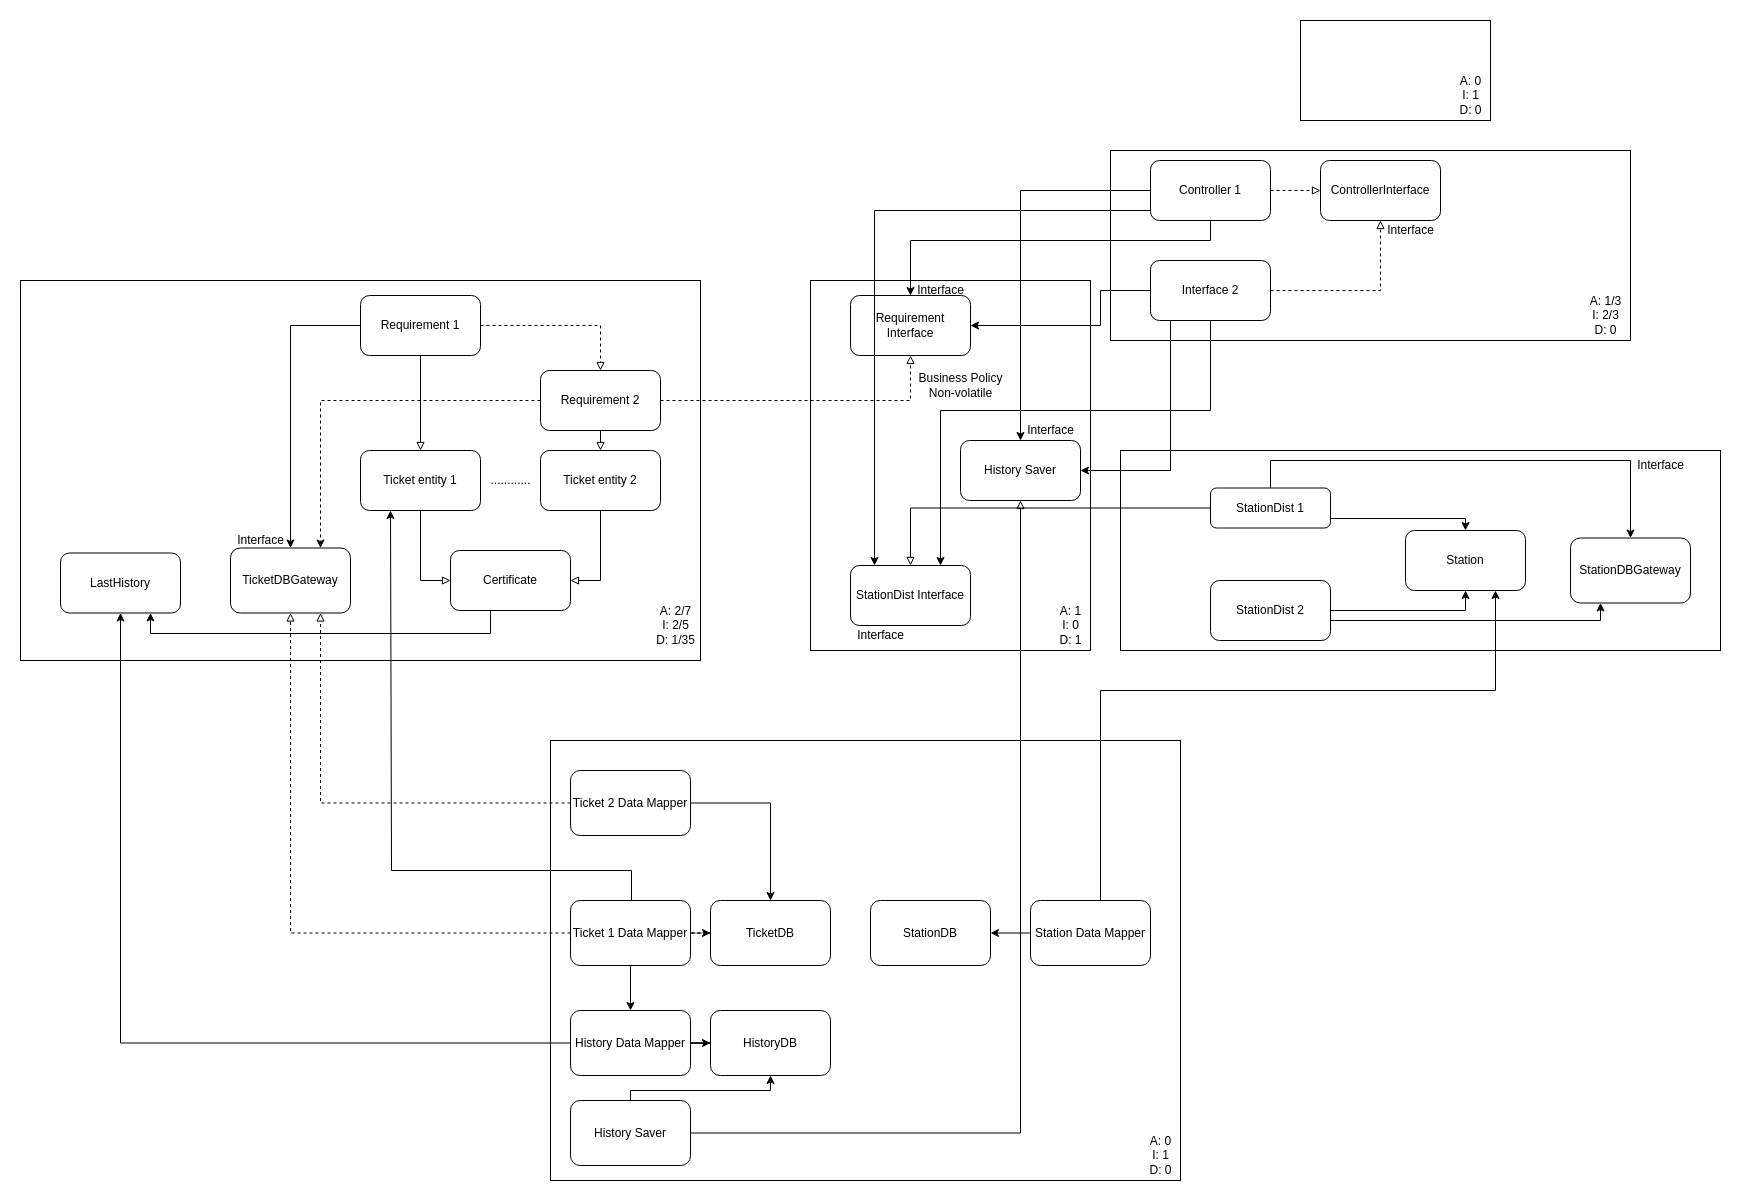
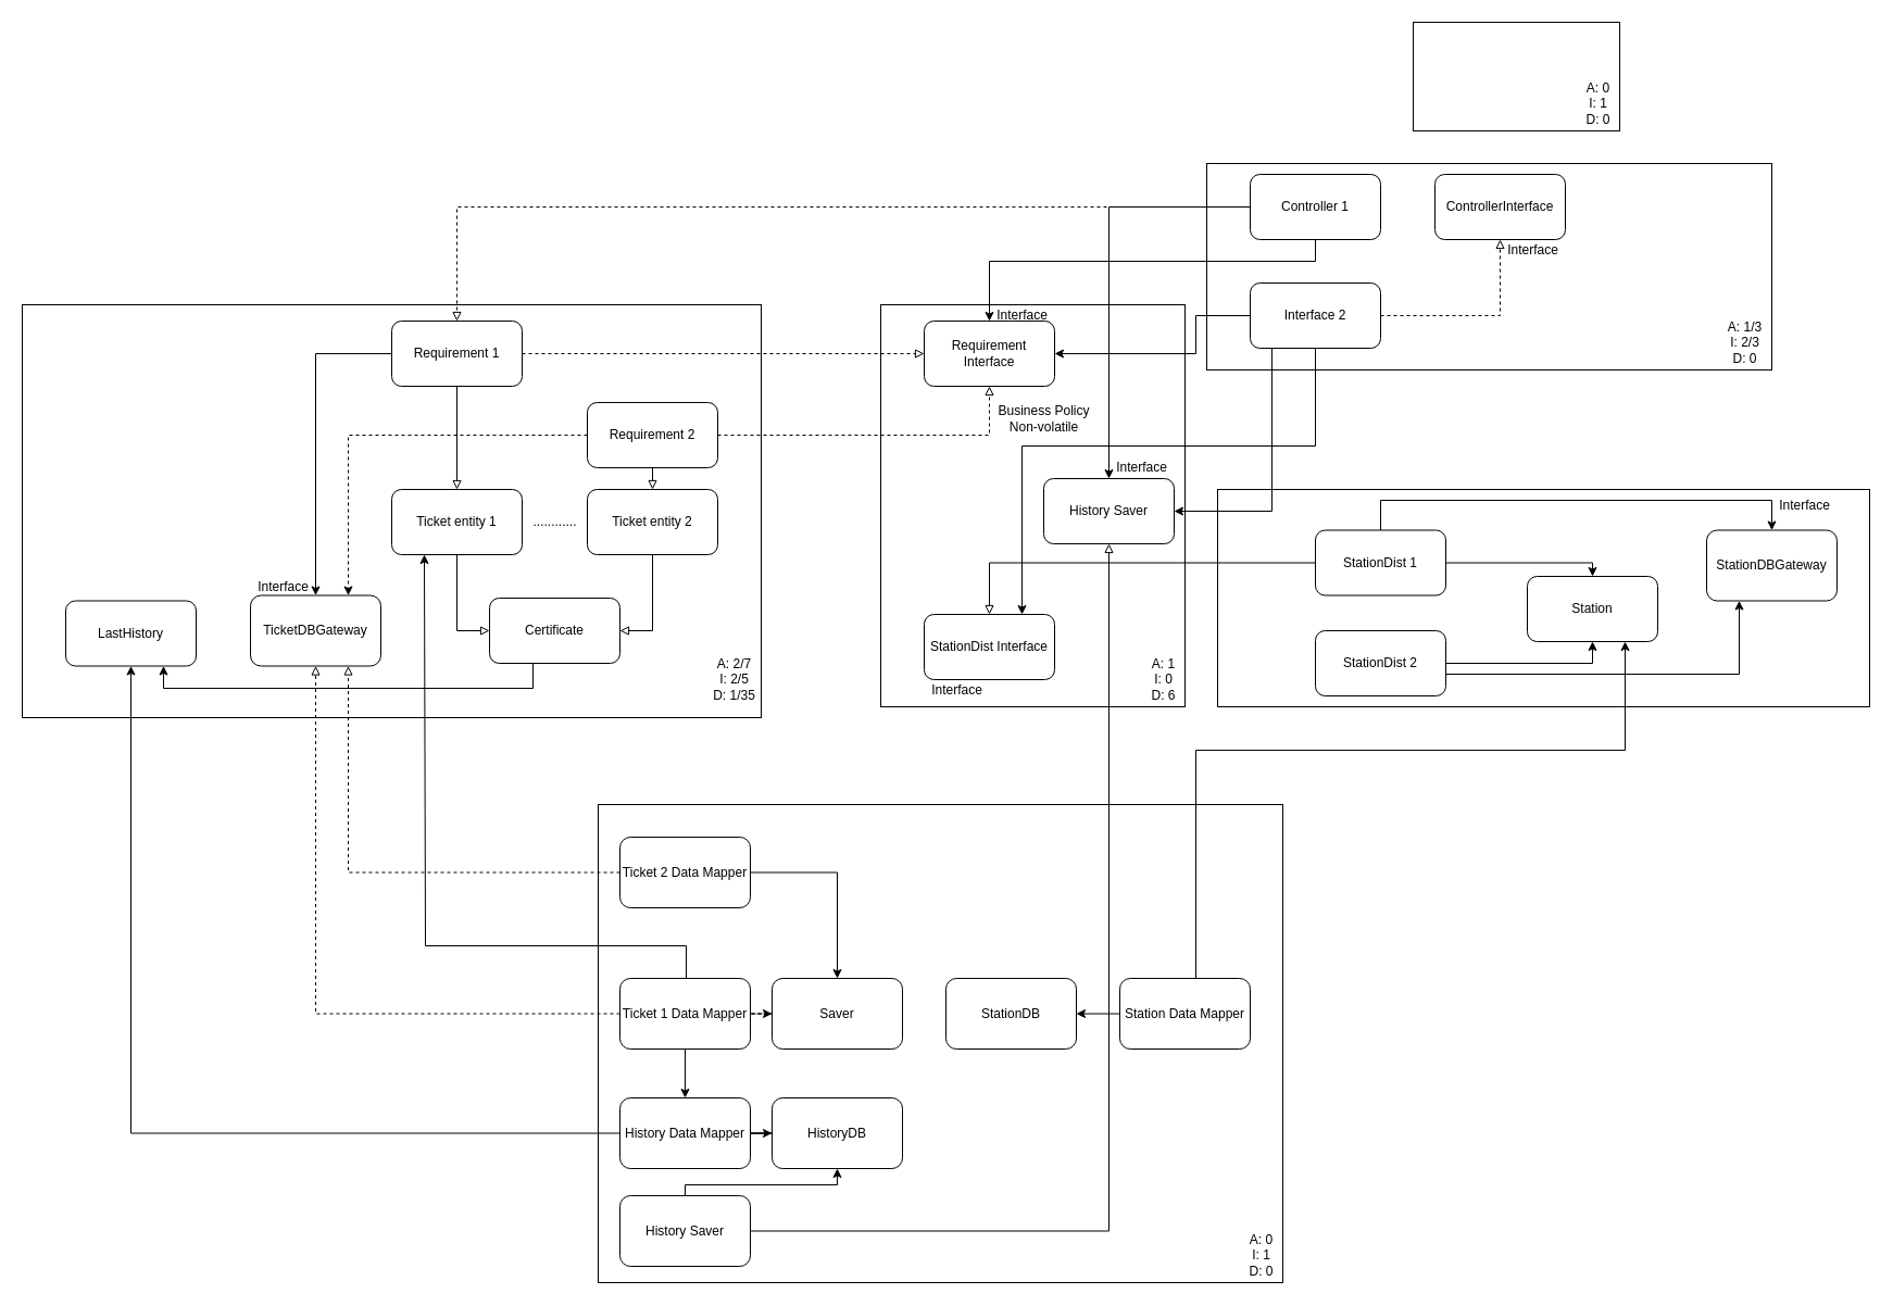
- <mxCell id="51" style="edgeStyle=orthogonalEdgeStyle;rounded=0;orthogonalLoop=1;jettySize=auto;html=1;entryX=0;entryY=0.5;entryDx=0;entryDy=0;endArrow=block;endFill=0;dashed=1;" parent="1" source="53" target="60" edge="1"><mxGeometry relative="1" as="geometry" /></mxCell>
+ <mxCell id="51" style="edgeStyle=orthogonalEdgeStyle;rounded=0;orthogonalLoop=1;jettySize=auto;html=1;endArrow=block;endFill=0;dashed=1;" parent="1" source="53" target="15" edge="1"><mxGeometry relative="1" as="geometry" /></mxCell>
- <mxCell id="72" style="edgeStyle=orthogonalEdgeStyle;rounded=0;orthogonalLoop=1;jettySize=auto;html=1;entryX=0.2;entryY=0;entryDx=0;entryDy=0;entryPerimeter=0;endArrow=classic;endFill=1;" parent="1" source="53" target="29" edge="1"><mxGeometry relative="1" as="geometry"><Array as="points"><mxPoint x="874" y="210" /></Array></mxGeometry></mxCell>
- <mxCell id="13" style="edgeStyle=orthogonalEdgeStyle;rounded=0;orthogonalLoop=1;jettySize=auto;html=1;dashed=1;endArrow=block;endFill=0;" parent="1" source="15" target="19" edge="1"><mxGeometry relative="1" as="geometry" /></mxCell>
+ <mxCell id="13" style="edgeStyle=orthogonalEdgeStyle;rounded=0;orthogonalLoop=1;jettySize=auto;html=1;dashed=1;endArrow=block;endFill=0;" parent="1" source="15" target="30" edge="1"><mxGeometry relative="1" as="geometry" /></mxCell>
- <mxCell id="23" value="StationDist 1" style="rounded=1;whiteSpace=wrap;html=1;" parent="1" vertex="1"><mxGeometry x="1210" y="487.5" width="120" height="40" as="geometry" /></mxCell>
+ <mxCell id="23" value="StationDist 1" style="rounded=1;whiteSpace=wrap;html=1;" parent="1" vertex="1"><mxGeometry x="1210" y="487.5" width="120" height="60" as="geometry" /></mxCell>
- <mxCell id="39" value="StationDBGateway" style="rounded=1;whiteSpace=wrap;html=1;" parent="1" vertex="1"><mxGeometry x="1570" y="537.5" width="120" height="65" as="geometry" /></mxCell>
+ <mxCell id="39" value="StationDBGateway" style="rounded=1;whiteSpace=wrap;html=1;" parent="1" vertex="1"><mxGeometry x="1570" y="487.5" width="120" height="65" as="geometry" /></mxCell>
- <mxCell id="32" value="A: 1&lt;br&gt;I: 0&lt;br&gt;D: 1" style="text;html=1;align=center;verticalAlign=middle;resizable=0;points=[];autosize=1;" parent="1" vertex="1"><mxGeometry x="1050" y="600" width="40" height="50" as="geometry" /></mxCell>
+ <mxCell id="32" value="A: 1&lt;br&gt;I: 0&lt;br&gt;D: 6" style="text;html=1;align=center;verticalAlign=middle;resizable=0;points=[];autosize=1;" parent="1" vertex="1"><mxGeometry x="1050" y="600" width="40" height="50" as="geometry" /></mxCell>
- <mxCell id="63" value="TicketDB" style="rounded=1;whiteSpace=wrap;html=1;" parent="1" vertex="1"><mxGeometry x="710" y="900" width="120" height="65" as="geometry" /></mxCell>
+ <mxCell id="63" value="Saver" style="rounded=1;whiteSpace=wrap;html=1;" parent="1" vertex="1"><mxGeometry x="710" y="900" width="120" height="65" as="geometry" /></mxCell>
